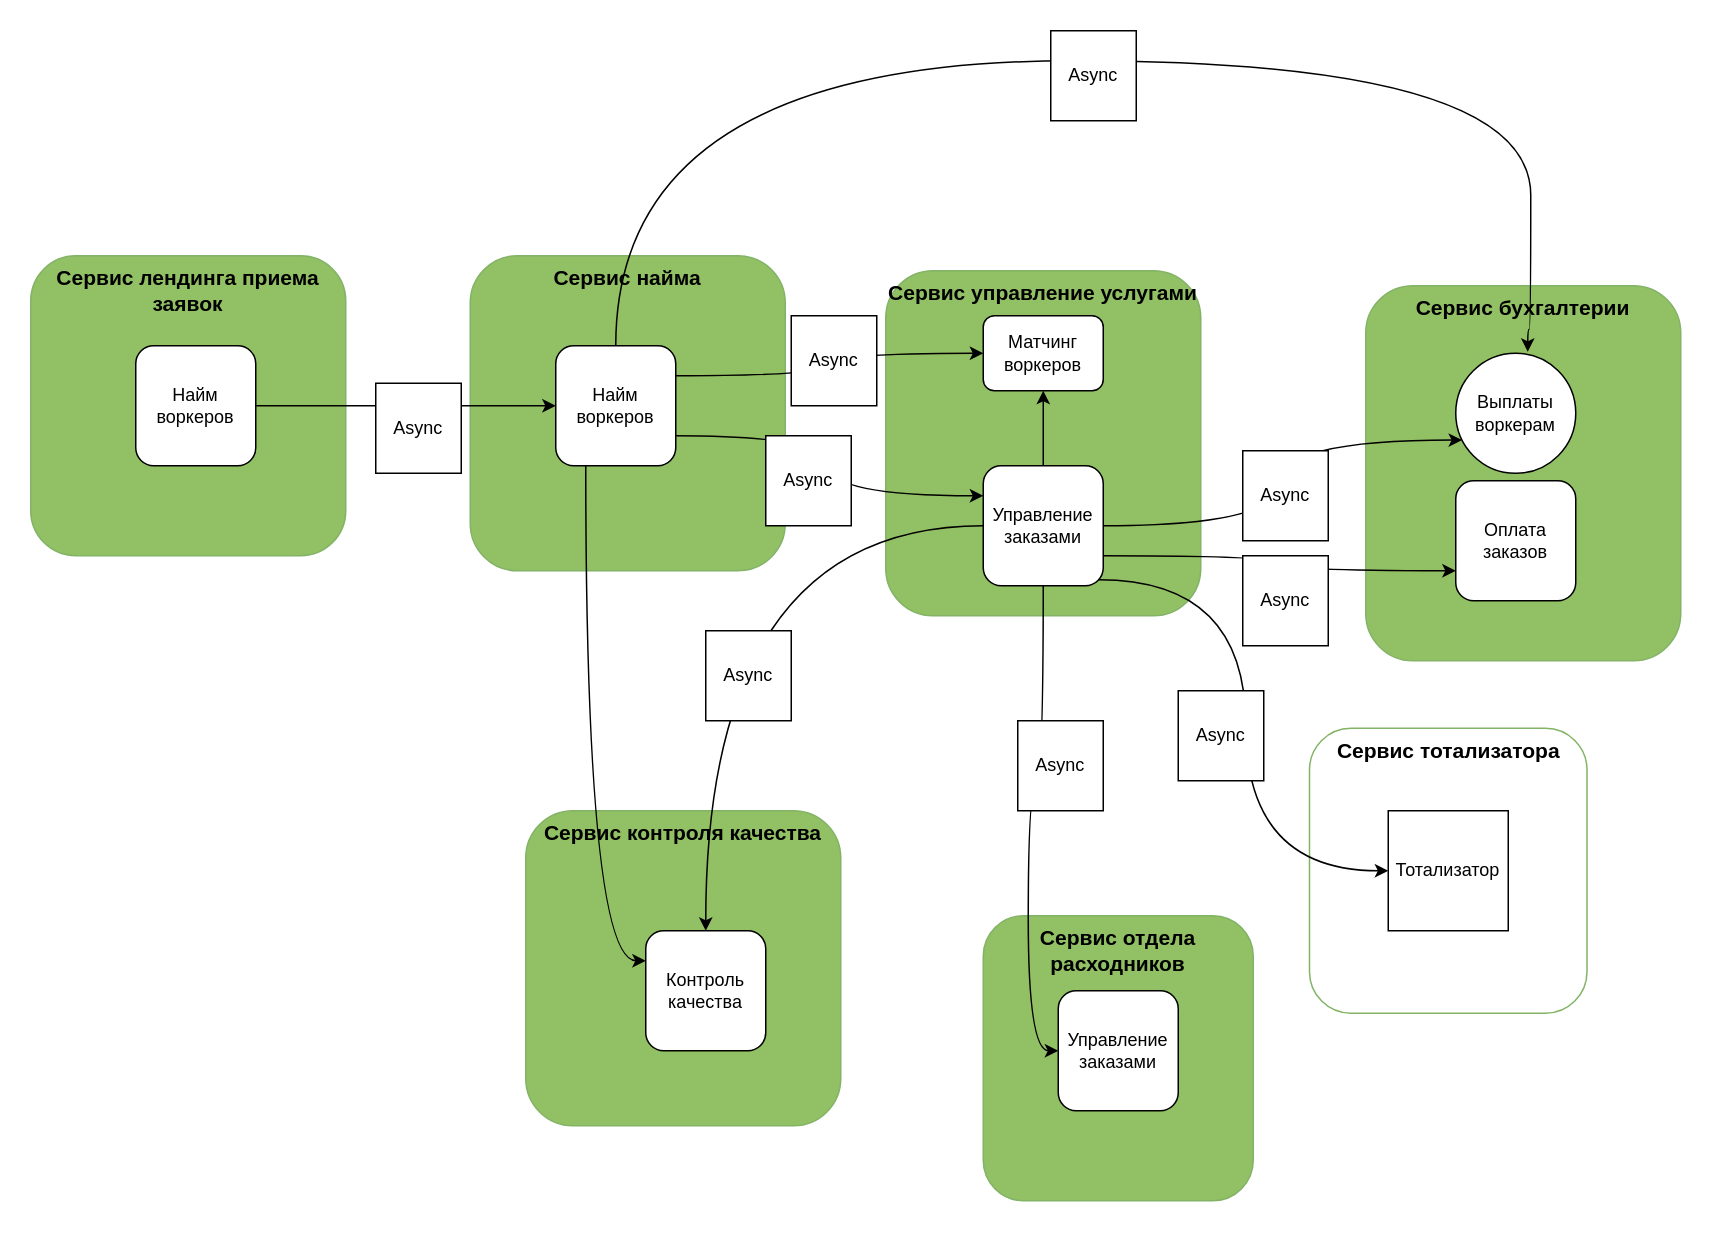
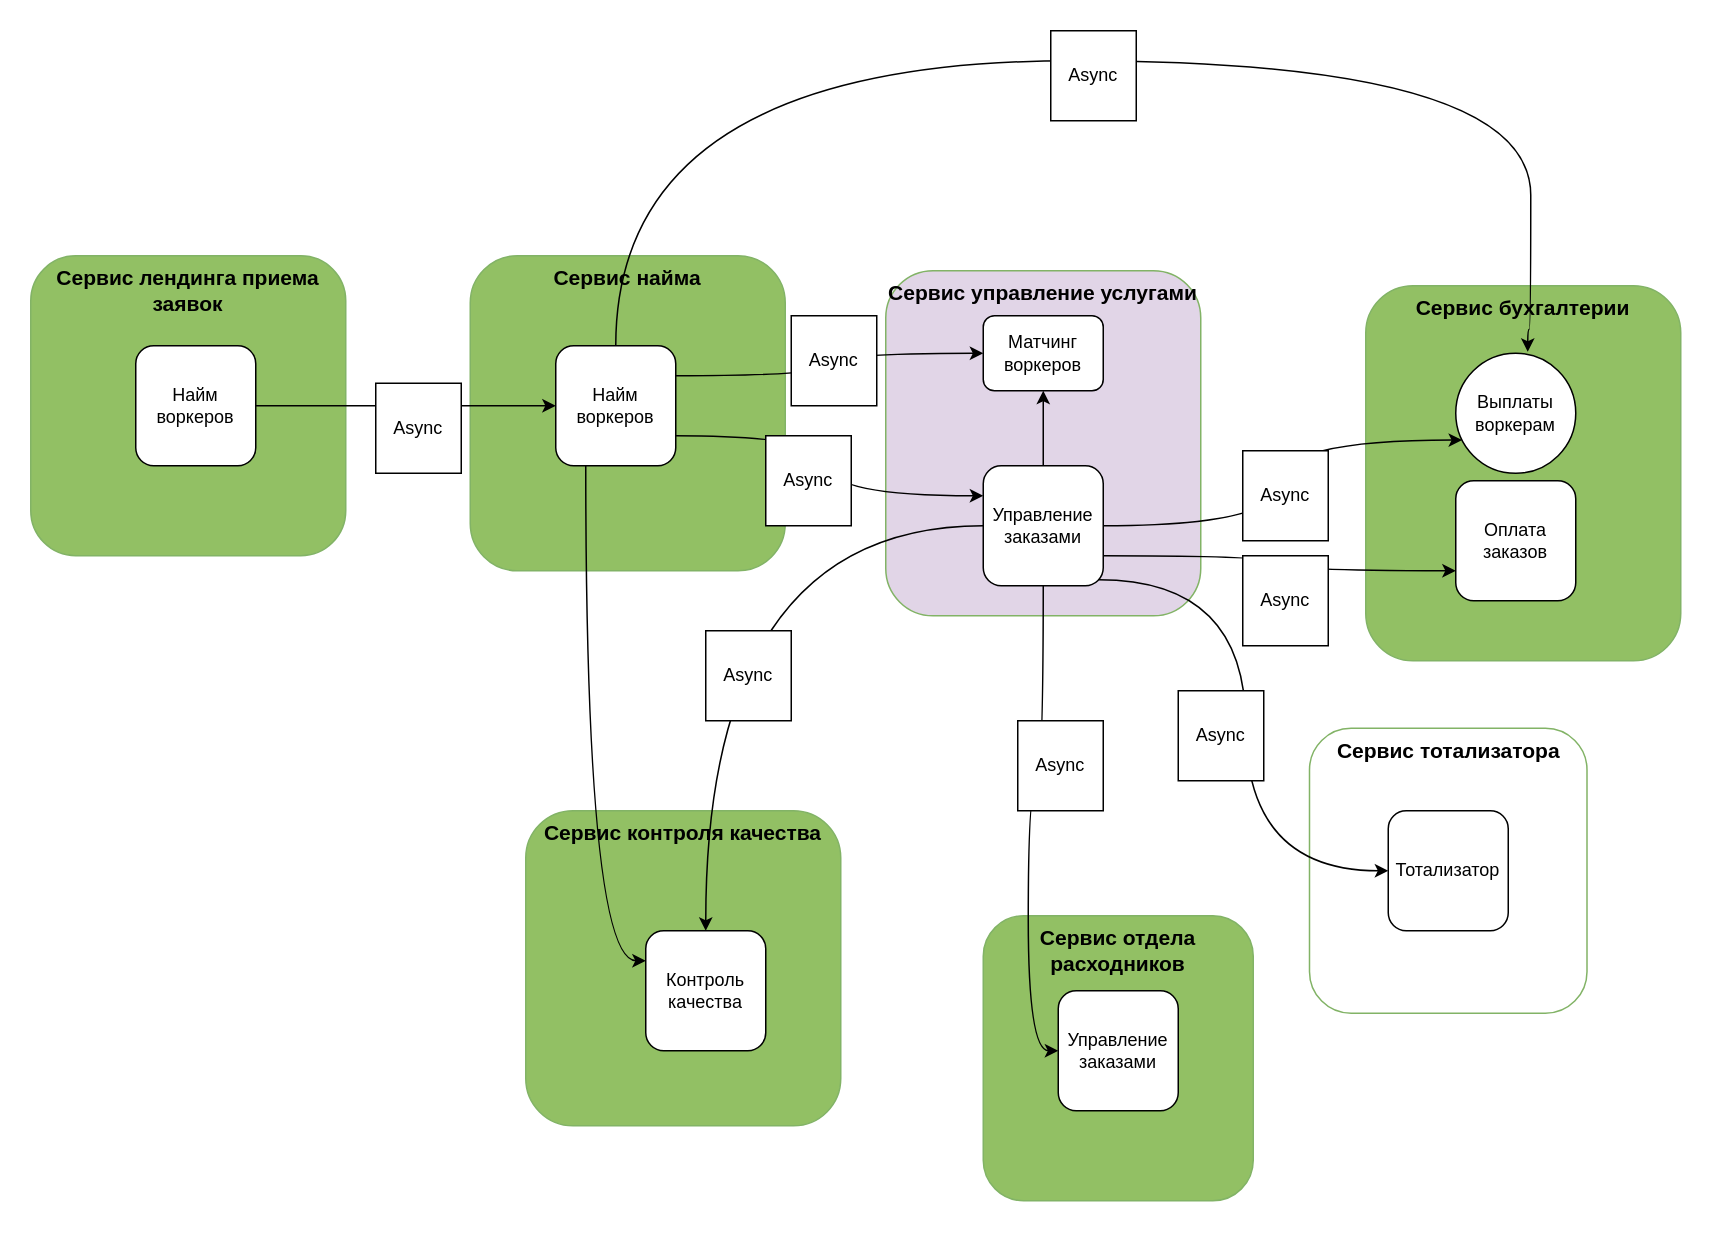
- <mxCell id="4" value="Сервис управление услугами" style="rounded=1;whiteSpace=wrap;html=1;fillColor=#92C064;strokeColor=#82b366;horizontal=1;verticalAlign=top;fontSize=14;fontStyle=1" vertex="1" parent="1"><mxGeometry x="590" y="180" width="210" height="230" as="geometry" /></mxCell>
+ <mxCell id="4" value="Сервис управление услугами" style="rounded=1;whiteSpace=wrap;html=1;fillColor=#e1d5e7;strokeColor=#82b366;horizontal=1;verticalAlign=top;fontSize=14;fontStyle=1;" vertex="1" parent="1"><mxGeometry x="590" y="180" width="210" height="230" as="geometry" /></mxCell>
- <mxCell id="14" value="Тотализатор" style="whiteSpace=wrap;html=1;rounded=0;" parent="1" vertex="1"><mxGeometry x="925" y="540" width="80" height="80" as="geometry" /></mxCell>
+ <mxCell id="14" value="Тотализатор" style="rounded=1;whiteSpace=wrap;html=1;" parent="1" vertex="1"><mxGeometry x="925" y="540" width="80" height="80" as="geometry" /></mxCell>
